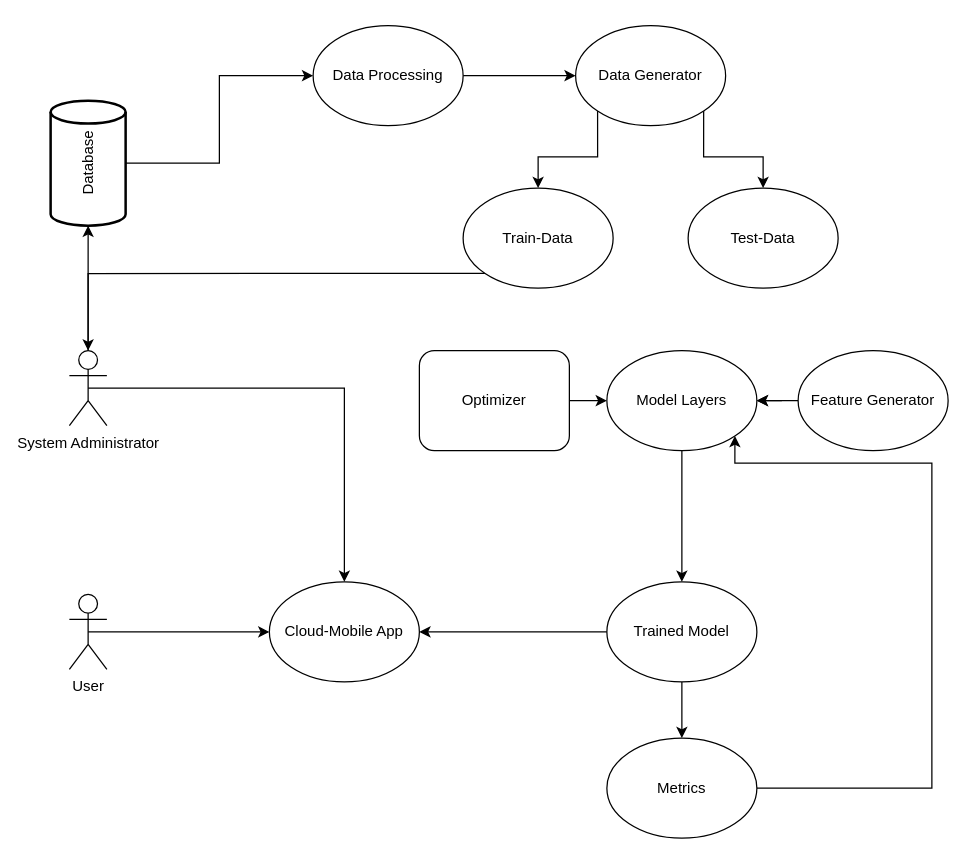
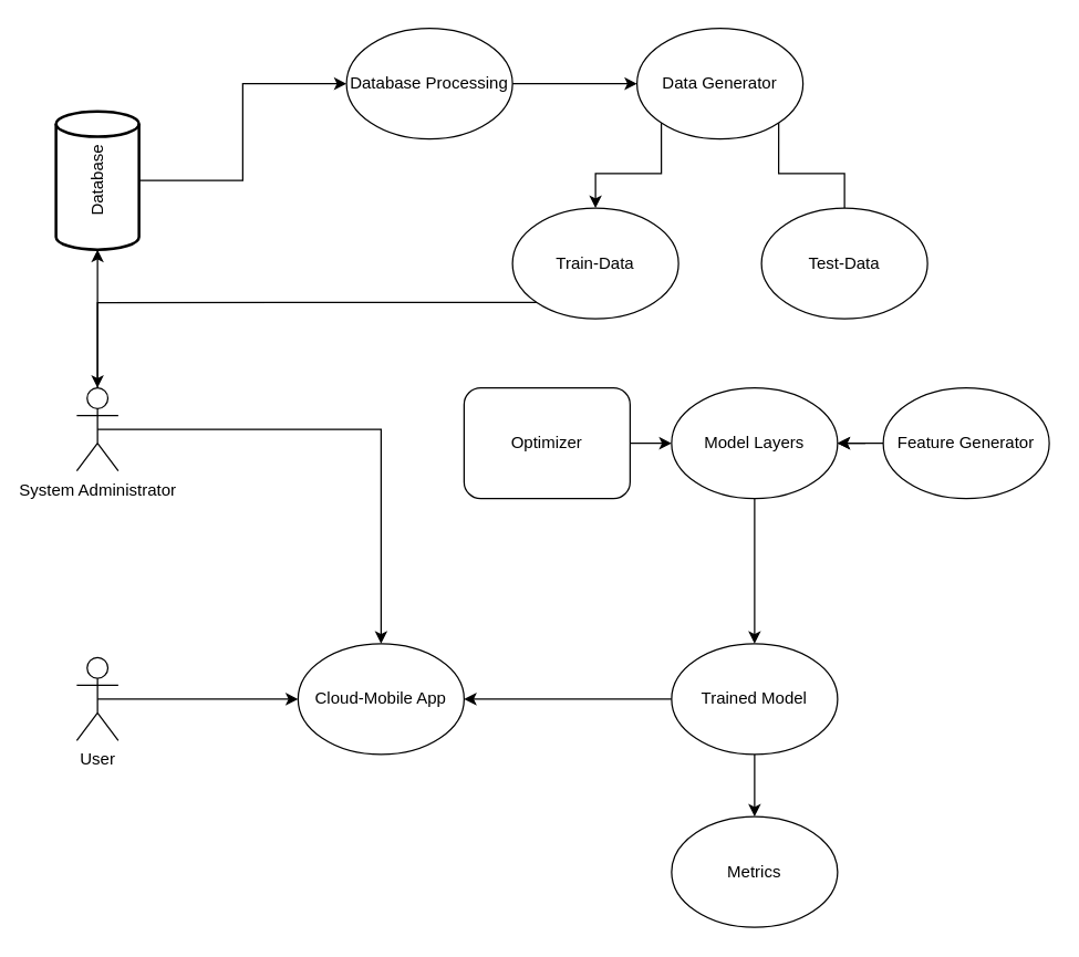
- <mxCell id="10" value="Data Processing" style="ellipse;whiteSpace=wrap;html=1;" vertex="1" parent="1"><mxGeometry x="250" y="20" width="120" height="80" as="geometry" /></mxCell>
+ <mxCell id="10" value="Database Processing" style="ellipse;whiteSpace=wrap;html=1;" vertex="1" parent="1"><mxGeometry x="250" y="20" width="120" height="80" as="geometry" /></mxCell>
- <mxCell id="12" style="edgeStyle=orthogonalEdgeStyle;rounded=0;orthogonalLoop=1;jettySize=auto;html=1;exitX=1;exitY=1;exitDx=0;exitDy=0;entryX=0.5;entryY=0;entryDx=0;entryDy=0;" edge="1" parent="1" source="13" target="16"><mxGeometry relative="1" as="geometry" /></mxCell>
+ <mxCell id="12" style="edgeStyle=orthogonalEdgeStyle;rounded=0;orthogonalLoop=1;jettySize=auto;html=1;exitX=1;exitY=1;exitDx=0;exitDy=0;entryX=0.5;entryY=0;entryDx=0;entryDy=0;endArrow=none;" edge="1" parent="1" source="13" target="16"><mxGeometry relative="1" as="geometry" /></mxCell>
- <mxCell id="27" style="edgeStyle=orthogonalEdgeStyle;rounded=0;orthogonalLoop=1;jettySize=auto;html=1;exitX=1;exitY=0.5;exitDx=0;exitDy=0;entryX=1;entryY=1;entryDx=0;entryDy=0;" edge="1" parent="1" source="28" target="20"><mxGeometry relative="1" as="geometry"><Array as="points"><mxPoint x="745" y="630" /><mxPoint x="745" y="370" /><mxPoint x="587" y="370" /></Array></mxGeometry></mxCell>
